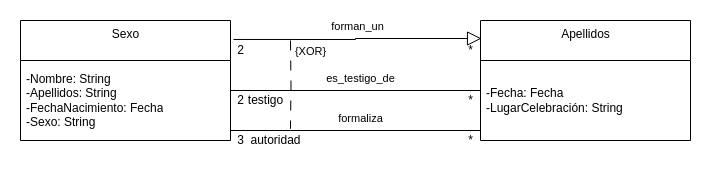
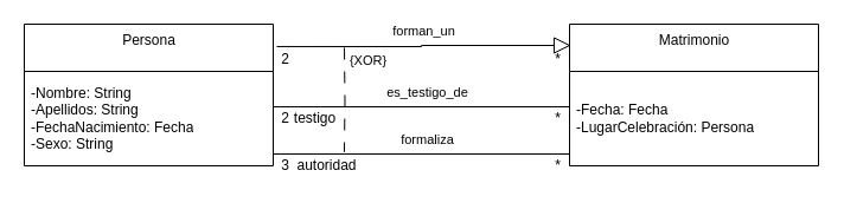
- <mxCell id="2" value="Sexo" style="swimlane;fontStyle=0;align=center;verticalAlign=top;childLayout=stackLayout;horizontal=1;startSize=40;horizontalStack=0;resizeParent=1;resizeParentMax=0;resizeLast=0;collapsible=0;marginBottom=0;html=1;" parent="1" vertex="1"><mxGeometry x="20" y="20" width="210" height="120" as="geometry" /></mxCell>
+ <mxCell id="2" value="Persona" style="swimlane;fontStyle=0;align=center;verticalAlign=top;childLayout=stackLayout;horizontal=1;startSize=40;horizontalStack=0;resizeParent=1;resizeParentMax=0;resizeLast=0;collapsible=0;marginBottom=0;html=1;" parent="1" vertex="1"><mxGeometry x="20" y="20" width="210" height="120" as="geometry" /></mxCell>
- <mxCell id="4" value="Apellidos" style="swimlane;fontStyle=0;align=center;verticalAlign=top;childLayout=stackLayout;horizontal=1;startSize=40;horizontalStack=0;resizeParent=1;resizeParentMax=0;resizeLast=0;collapsible=0;marginBottom=0;html=1;" parent="1" vertex="1"><mxGeometry x="480" y="20" width="210" height="120" as="geometry" /></mxCell>
+ <mxCell id="4" value="Matrimonio" style="swimlane;fontStyle=0;align=center;verticalAlign=top;childLayout=stackLayout;horizontal=1;startSize=40;horizontalStack=0;resizeParent=1;resizeParentMax=0;resizeLast=0;collapsible=0;marginBottom=0;html=1;" parent="1" vertex="1"><mxGeometry x="480" y="20" width="210" height="120" as="geometry" /></mxCell>
- <mxCell id="5" value="-Fecha: Fecha&lt;br&gt;-LugarCelebración: String" style="text;html=1;strokeColor=none;fillColor=none;align=left;verticalAlign=middle;spacingLeft=4;spacingRight=4;overflow=hidden;rotatable=0;points=[[0,0.5],[1,0.5]];portConstraint=eastwest;" parent="4" vertex="1"><mxGeometry y="40" width="210" height="80" as="geometry" /></mxCell>
+ <mxCell id="5" value="-Fecha: Fecha&lt;br&gt;-LugarCelebración: Persona" style="text;html=1;strokeColor=none;fillColor=none;align=left;verticalAlign=middle;spacingLeft=4;spacingRight=4;overflow=hidden;rotatable=0;points=[[0,0.5],[1,0.5]];portConstraint=eastwest;" parent="4" vertex="1"><mxGeometry y="40" width="210" height="80" as="geometry" /></mxCell>
